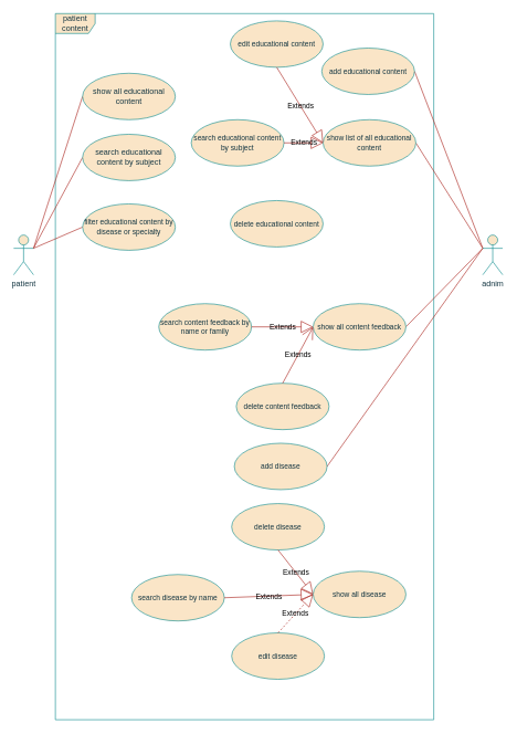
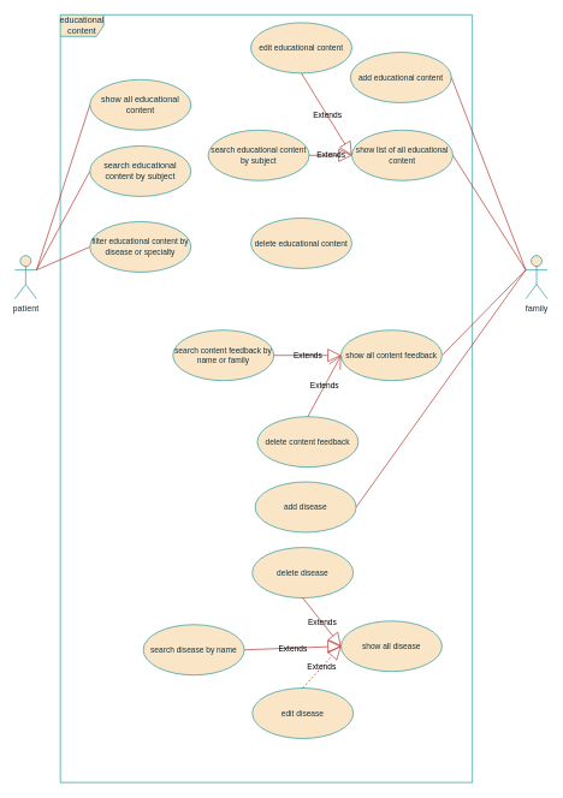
- <mxCell id="2" value="patient content" style="shape=umlFrame;whiteSpace=wrap;html=1;pointerEvents=0;labelBackgroundColor=none;fillColor=#FAE5C7;strokeColor=#0F8B8D;fontColor=#143642;" parent="1" vertex="1"><mxGeometry x="83" y="20" width="571" height="1065" as="geometry" /></mxCell>
+ <mxCell id="2" value="educational content" style="shape=umlFrame;whiteSpace=wrap;html=1;pointerEvents=0;labelBackgroundColor=none;fillColor=#FAE5C7;strokeColor=#0F8B8D;fontColor=#143642;" parent="1" vertex="1"><mxGeometry x="83" y="20" width="571" height="1065" as="geometry" /></mxCell>
- <mxCell id="7" value="adnim" style="shape=umlActor;verticalLabelPosition=bottom;verticalAlign=top;html=1;labelBackgroundColor=none;fillColor=#FAE5C7;strokeColor=#0F8B8D;fontColor=#143642;" parent="1" vertex="1"><mxGeometry x="728" y="354" width="30" height="60" as="geometry" /></mxCell>
+ <mxCell id="7" value="family" style="shape=umlActor;verticalLabelPosition=bottom;verticalAlign=top;html=1;labelBackgroundColor=none;fillColor=#FAE5C7;strokeColor=#0F8B8D;fontColor=#143642;" parent="1" vertex="1"><mxGeometry x="728" y="354" width="30" height="60" as="geometry" /></mxCell>
